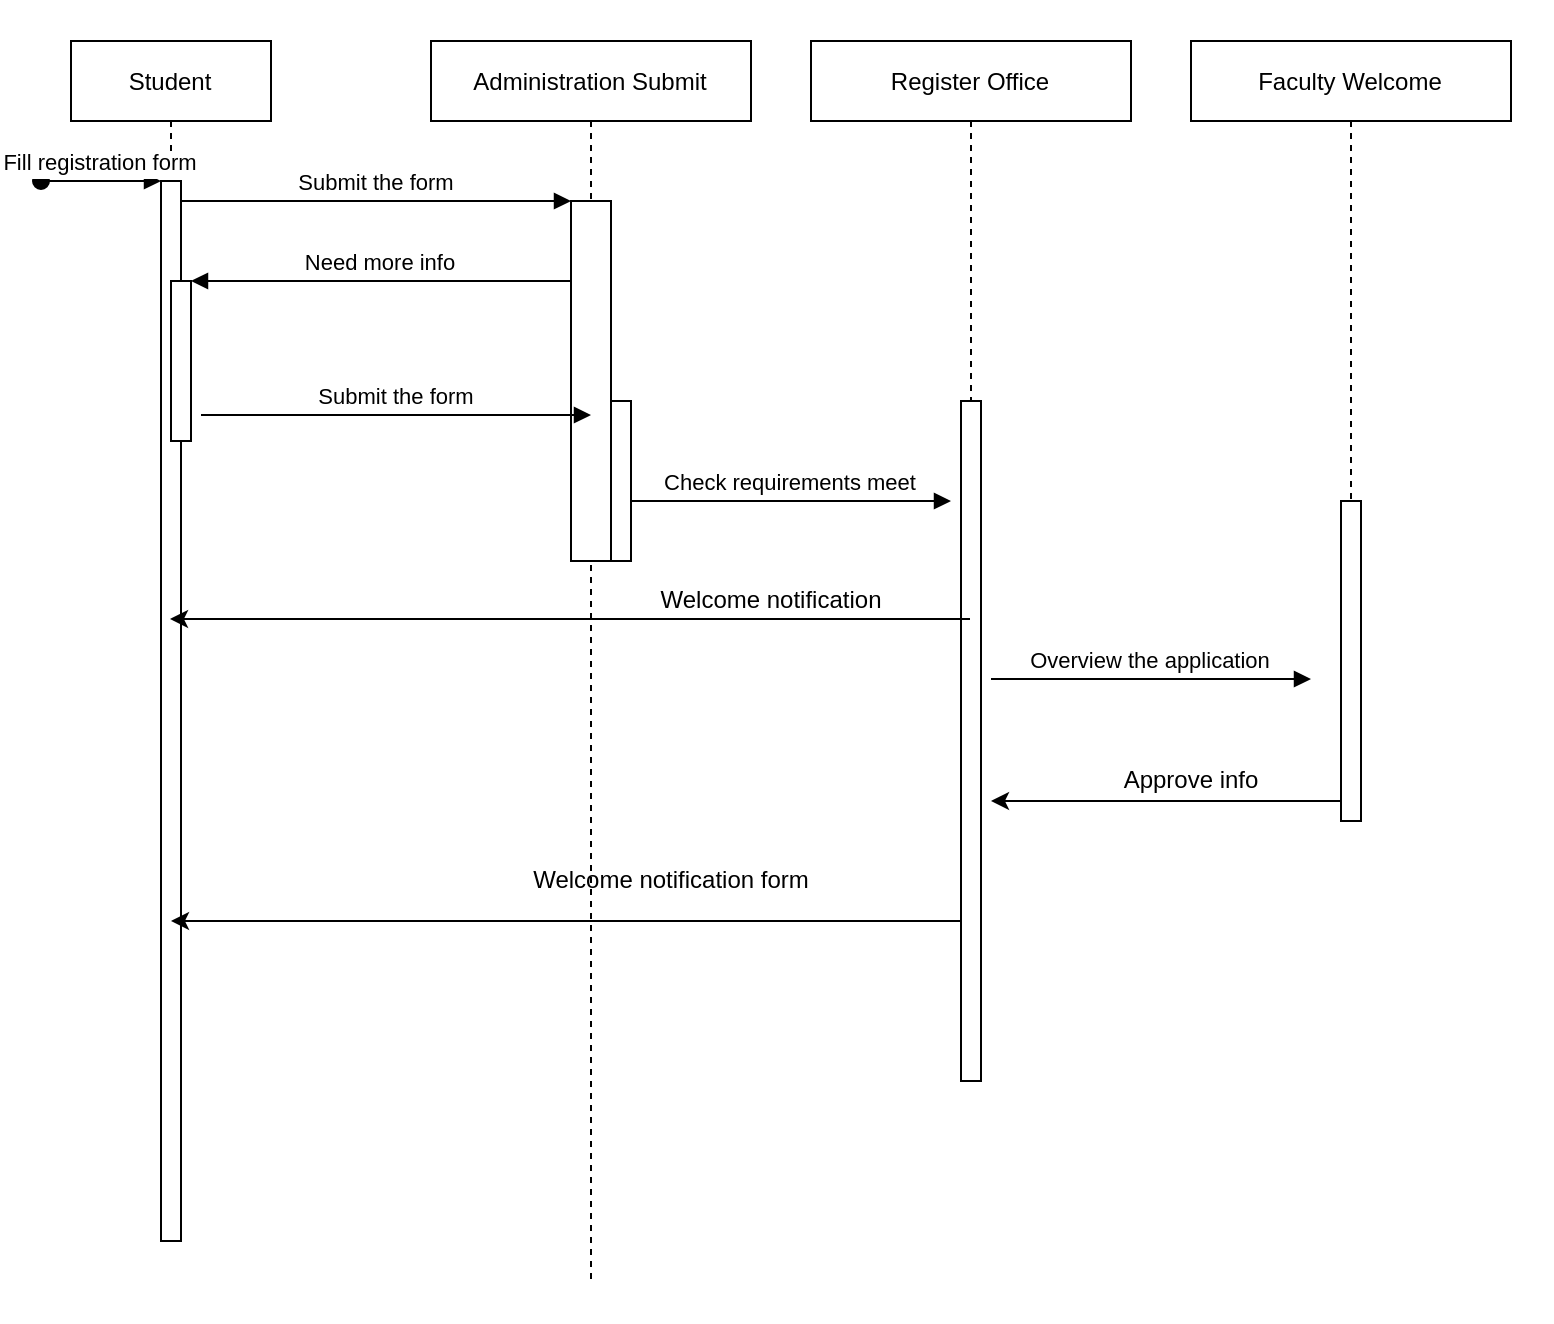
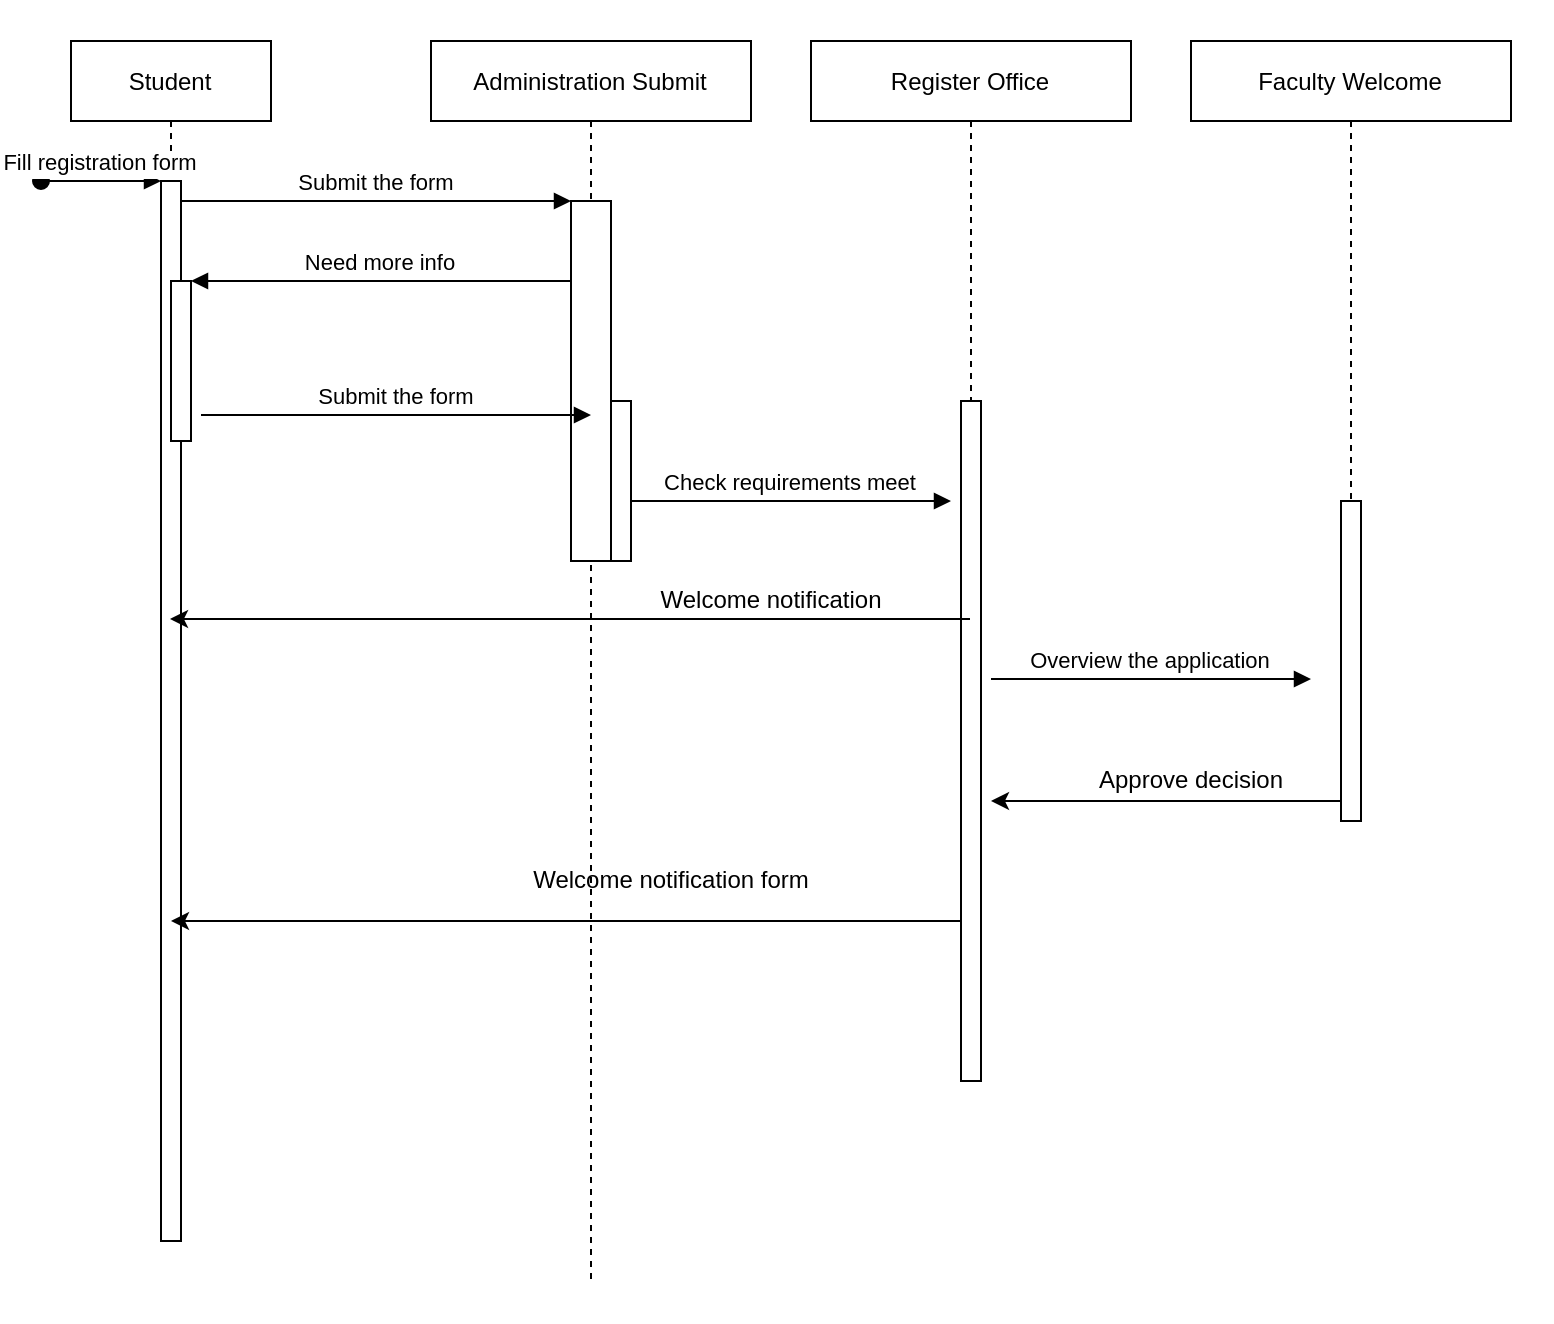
- <mxCell id="22" value="Approve info" style="text;html=1;align=center;verticalAlign=middle;resizable=0;points=[];autosize=1;strokeColor=none;fillColor=none;" vertex="1" parent="1"><mxGeometry x="525" y="380" width="110" height="20" as="geometry" /></mxCell>
+ <mxCell id="22" value="Approve decision" style="text;html=1;align=center;verticalAlign=middle;resizable=0;points=[];autosize=1;strokeColor=none;fillColor=none;" vertex="1" parent="1"><mxGeometry x="525" y="380" width="110" height="20" as="geometry" /></mxCell>
